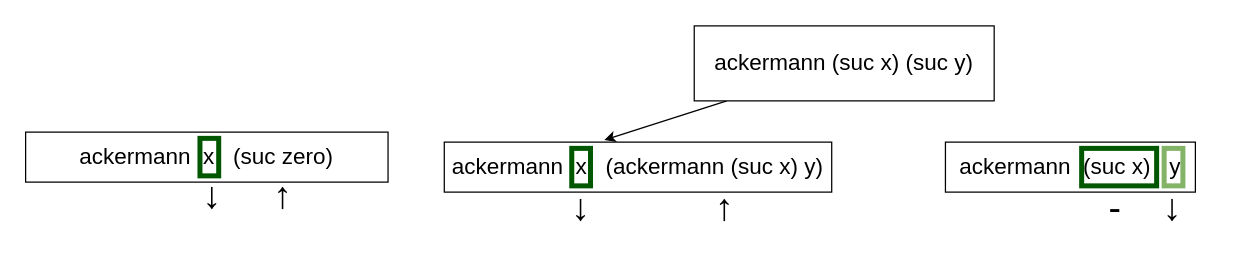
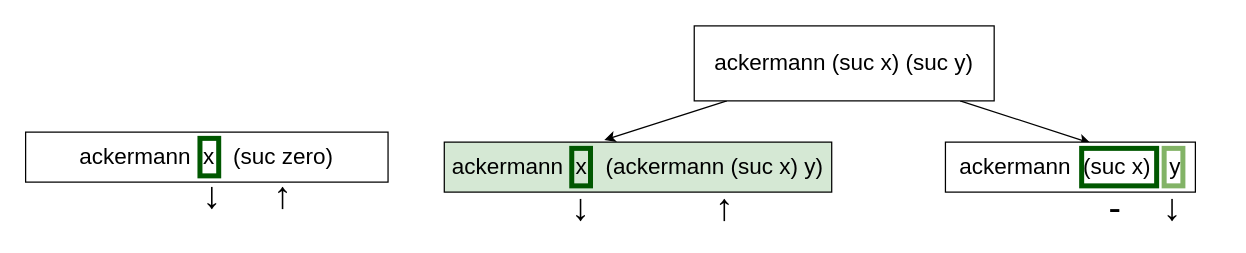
+ <mxCell id="3" style="edgeStyle=none;rounded=0;orthogonalLoop=1;jettySize=auto;html=1;entryX=0.58;entryY=0.018;entryDx=0;entryDy=0;entryPerimeter=0;fontSize=18;" parent="1" source="4" target="6" edge="1"><mxGeometry relative="1" as="geometry" /></mxCell>
- <mxCell id="5" value="ackermann&amp;nbsp; x&amp;nbsp; &amp;nbsp;(ackermann (suc x) y)" style="rounded=0;whiteSpace=wrap;html=1;fontSize=18;" parent="1" vertex="1"><mxGeometry x="355" y="113" width="310" height="40" as="geometry" /></mxCell>
+ <mxCell id="5" value="ackermann&amp;nbsp; x&amp;nbsp; &amp;nbsp;(ackermann (suc x) y)" style="rounded=0;whiteSpace=wrap;html=1;fontSize=18;fillColor=#d5e8d4;" parent="1" vertex="1"><mxGeometry x="355" y="113" width="310" height="40" as="geometry" /></mxCell>
